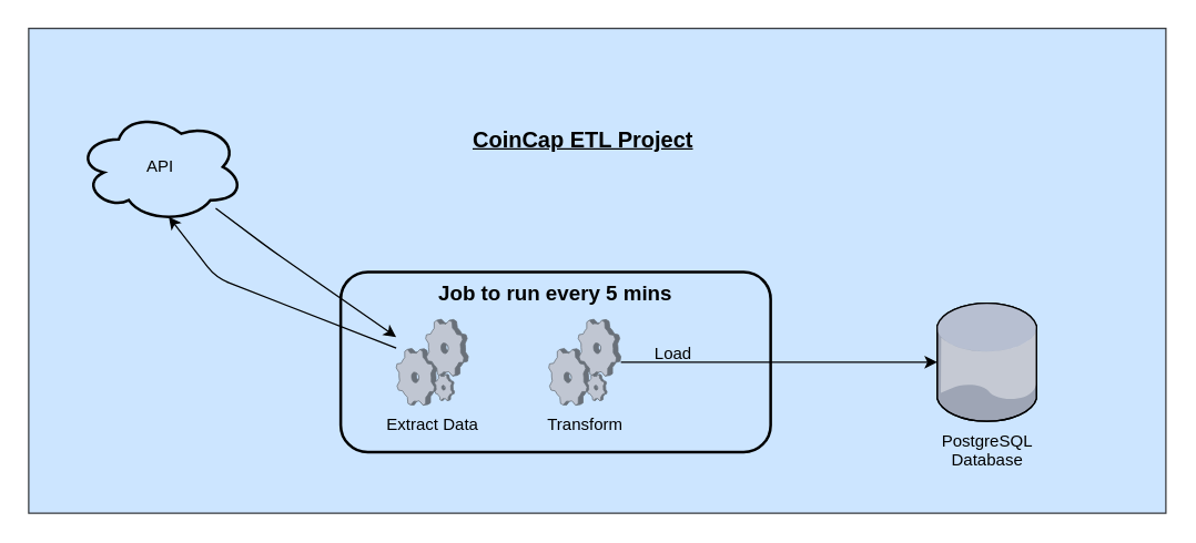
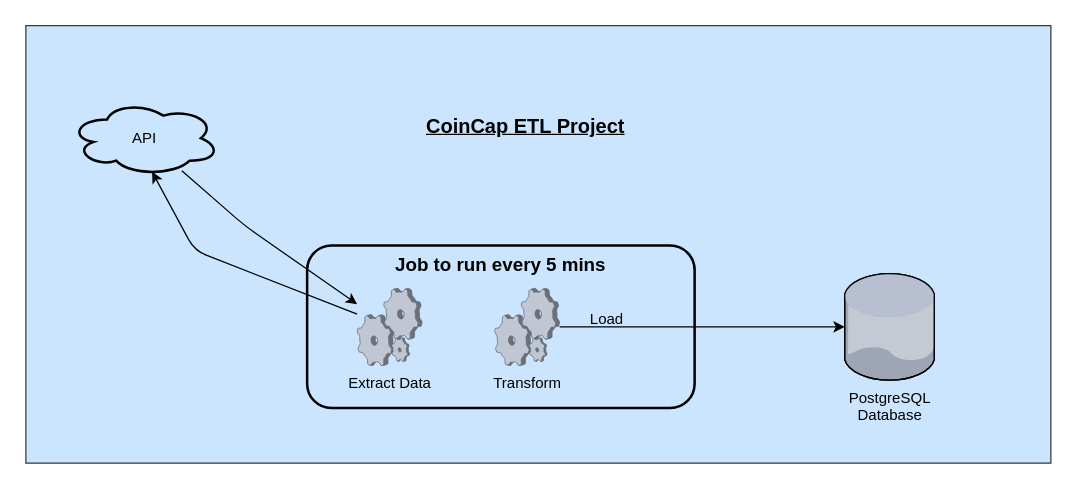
- <mxCell id="10" value="API" style="ellipse;shape=cloud;whiteSpace=wrap;html=1;fillColor=none;strokeWidth=2;strokeColor=#000000;fontColor=#000000;" parent="1" vertex="1"><mxGeometry x="55" y="80" width="120" height="80" as="geometry" /></mxCell>
+ <mxCell id="10" value="API" style="ellipse;shape=cloud;whiteSpace=wrap;html=1;fillColor=none;strokeWidth=2;strokeColor=#000000;fontColor=#000000;" parent="1" vertex="1"><mxGeometry x="55" y="80" width="120" height="60" as="geometry" /></mxCell>
